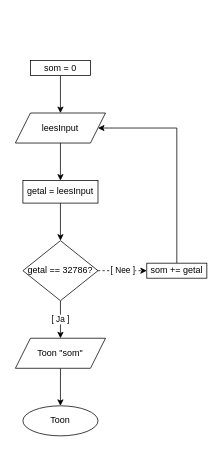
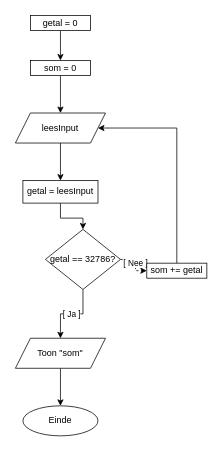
+ <mxCell id="3" value="getal = 0" style="rounded=0;whiteSpace=wrap;html=1;" vertex="1" parent="1"><mxGeometry x="40" y="20" width="80" height="20" as="geometry" /></mxCell>
+ <mxCell id="2" style="edgeStyle=orthogonalEdgeStyle;rounded=0;orthogonalLoop=1;jettySize=auto;html=1;entryX=0.5;entryY=0;entryDx=0;entryDy=0;" edge="1" parent="1" source="3" target="5"><mxGeometry relative="1" as="geometry" /></mxCell>
- <mxCell id="10" value="getal == 32786?" style="rhombus;whiteSpace=wrap;html=1;" vertex="1" parent="1"><mxGeometry x="30" y="320" width="100" height="80" as="geometry" /></mxCell>
+ <mxCell id="10" value="getal == 32786?" style="rhombus;whiteSpace=wrap;html=1;" vertex="1" parent="1"><mxGeometry x="60" y="305" width="100" height="80" as="geometry" /></mxCell>
- <mxCell id="13" value="Toon" style="ellipse;whiteSpace=wrap;html=1;" vertex="1" parent="1"><mxGeometry x="30" y="540" width="100" height="40" as="geometry" /></mxCell>
+ <mxCell id="13" value="Einde" style="ellipse;whiteSpace=wrap;html=1;" vertex="1" parent="1"><mxGeometry x="30" y="540" width="100" height="40" as="geometry" /></mxCell>
